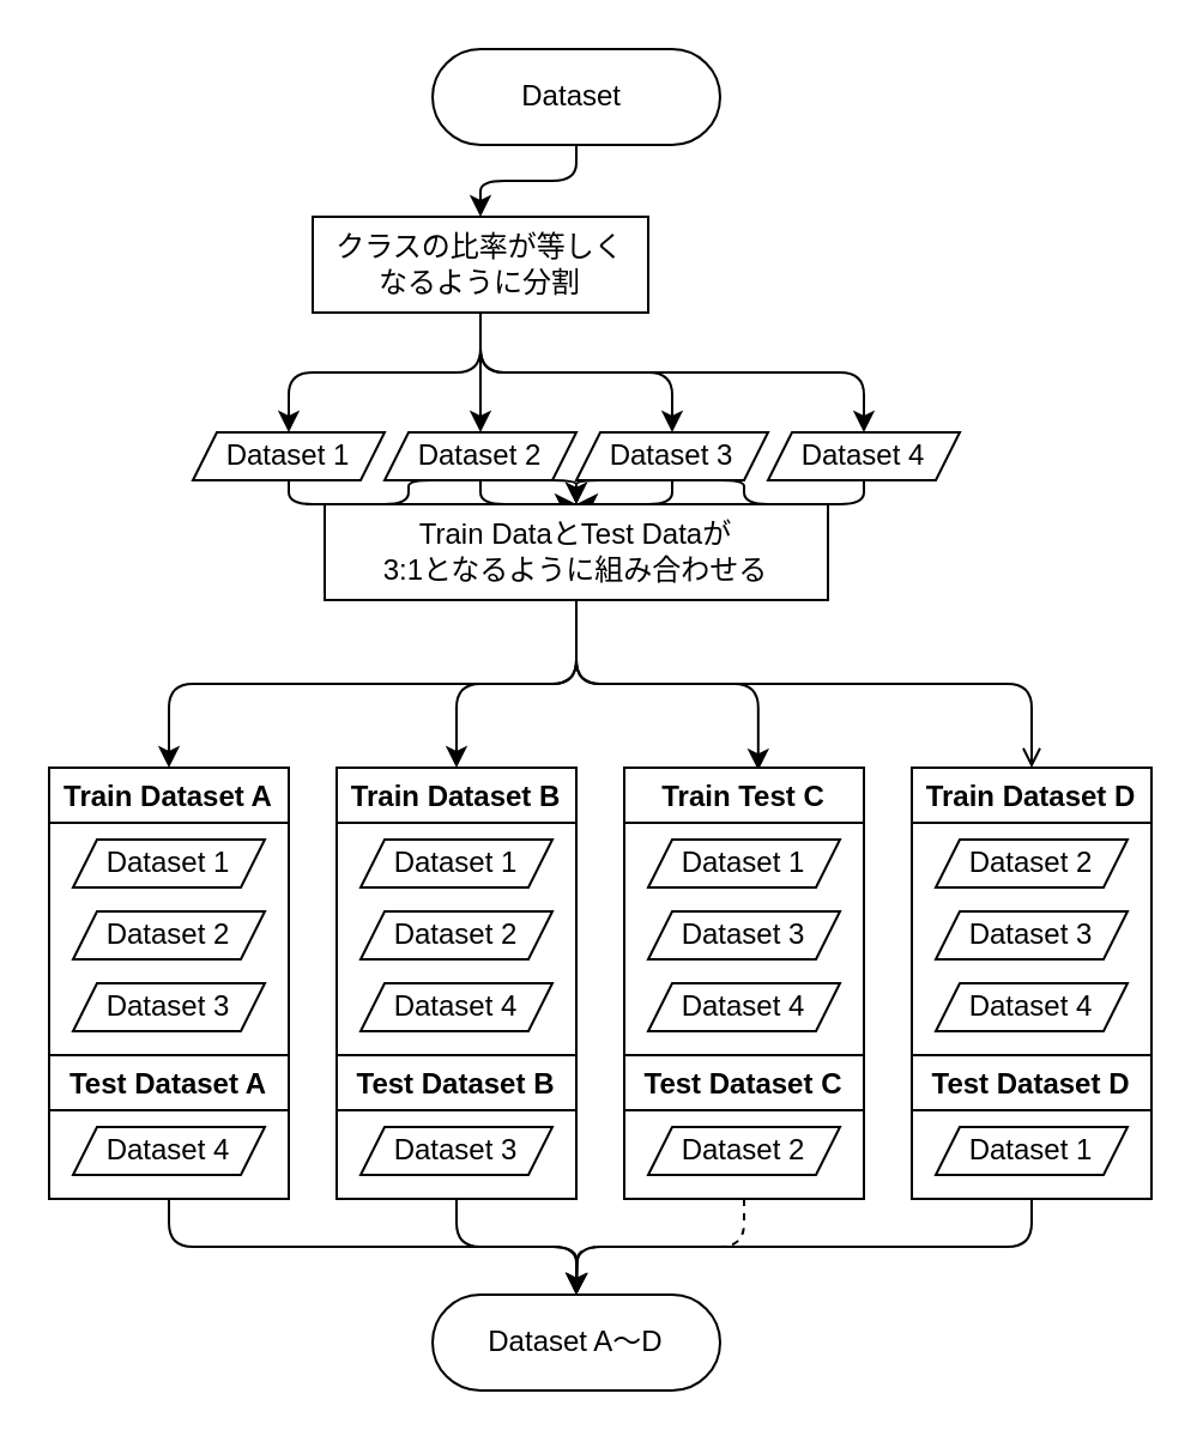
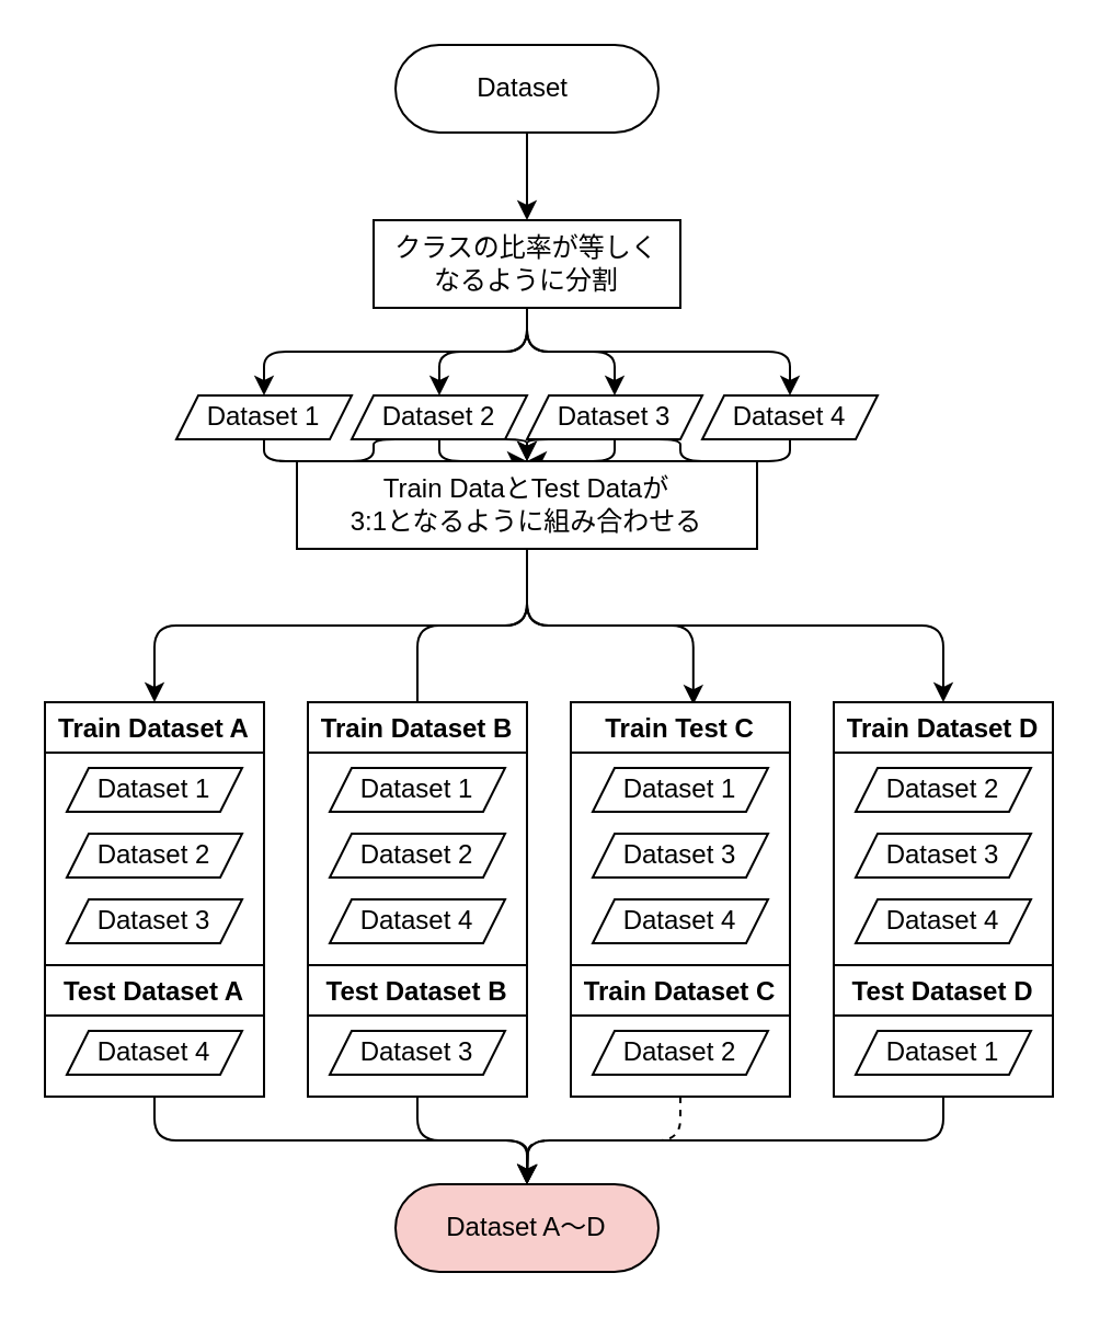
- <mxCell id="6" value="クラスの比率が等しく&lt;br&gt;なるように分割" style="rounded=0;whiteSpace=wrap;html=1;" vertex="1" parent="1"><mxGeometry x="130" y="90" width="140" height="40" as="geometry" /></mxCell>
+ <mxCell id="6" value="クラスの比率が等しく&lt;br&gt;なるように分割" style="rounded=0;whiteSpace=wrap;html=1;" vertex="1" parent="1"><mxGeometry x="170" y="100" width="140" height="40" as="geometry" /></mxCell>
- <mxCell id="16" style="edgeStyle=orthogonalEdgeStyle;html=1;" edge="1" parent="1" source="19" target="27"><mxGeometry relative="1" as="geometry" /></mxCell>
+ <mxCell id="16" style="edgeStyle=orthogonalEdgeStyle;html=1;endArrow=none;" edge="1" parent="1" source="19" target="27"><mxGeometry relative="1" as="geometry" /></mxCell>
- <mxCell id="18" style="edgeStyle=orthogonalEdgeStyle;html=1;exitX=0.5;exitY=1;exitDx=0;exitDy=0;endArrow=open;" edge="1" parent="1" source="19" target="41"><mxGeometry relative="1" as="geometry" /></mxCell>
+ <mxCell id="18" style="edgeStyle=orthogonalEdgeStyle;html=1;exitX=0.5;exitY=1;exitDx=0;exitDy=0;" edge="1" parent="1" source="19" target="41"><mxGeometry relative="1" as="geometry" /></mxCell>
- <mxCell id="39" value="Test Dataset C" style="swimlane;" vertex="1" parent="1"><mxGeometry x="260" y="440" width="100" height="60" as="geometry" /></mxCell>
+ <mxCell id="39" value="Train Dataset C" style="swimlane;" vertex="1" parent="1"><mxGeometry x="260" y="440" width="100" height="60" as="geometry" /></mxCell>
- <mxCell id="48" value="Dataset A〜D" style="rounded=1;whiteSpace=wrap;html=1;arcSize=50;" vertex="1" parent="1"><mxGeometry x="180" y="540" width="120" height="40" as="geometry" /></mxCell>
+ <mxCell id="48" value="Dataset A〜D" style="rounded=1;whiteSpace=wrap;html=1;arcSize=50;fillColor=#f8cecc;" vertex="1" parent="1"><mxGeometry x="180" y="540" width="120" height="40" as="geometry" /></mxCell>
